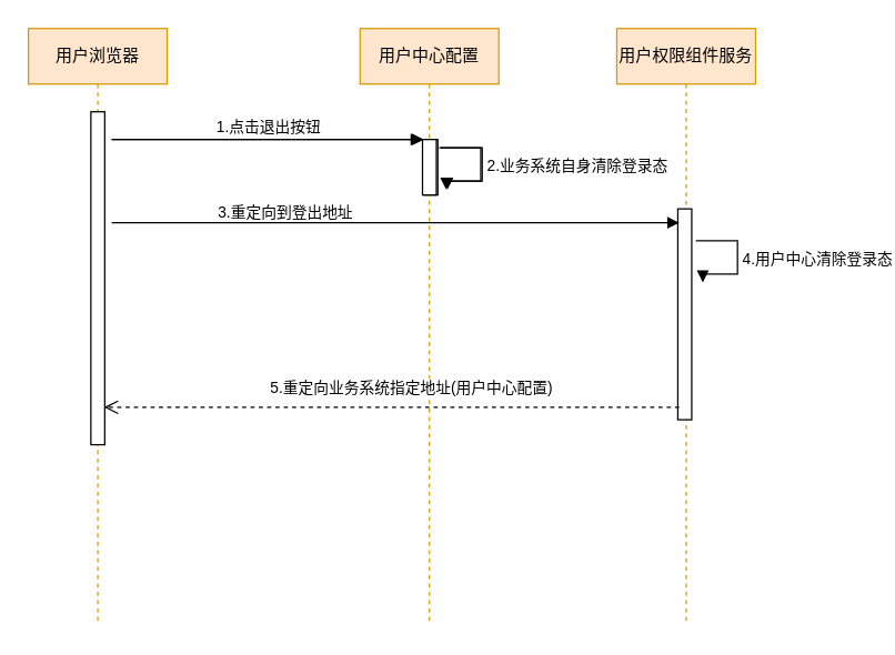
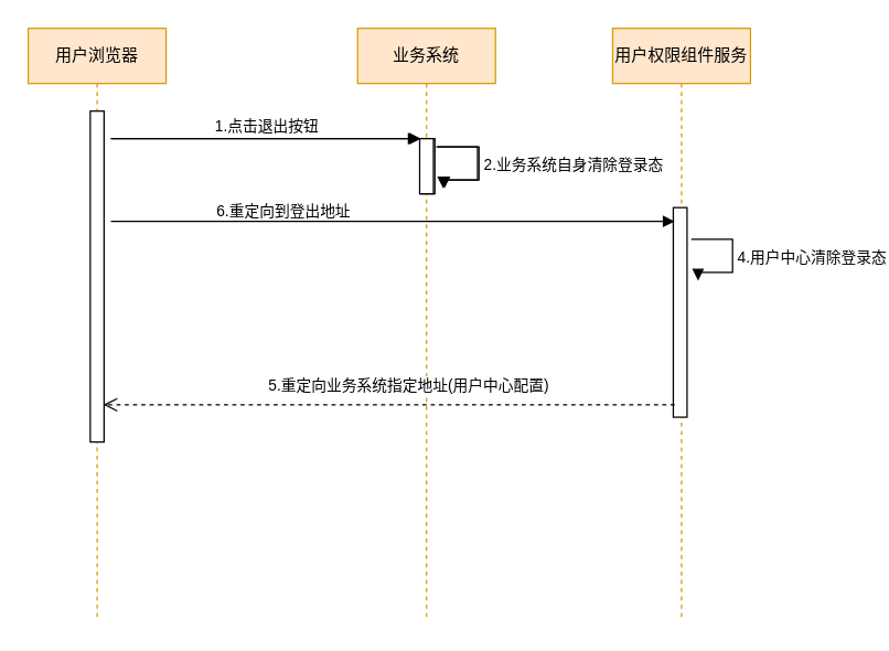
- <mxCell id="7" value="用户中心配置" style="shape=umlLifeline;perimeter=lifelinePerimeter;whiteSpace=wrap;html=1;container=0;dropTarget=0;collapsible=0;recursiveResize=0;outlineConnect=0;portConstraint=eastwest;newEdgeStyle={&quot;edgeStyle&quot;:&quot;elbowEdgeStyle&quot;,&quot;elbow&quot;:&quot;vertical&quot;,&quot;curved&quot;:0,&quot;rounded&quot;:0};fillColor=#ffe6cc;strokeColor=#d79b00;" vertex="1" parent="1"><mxGeometry x="259" y="20" width="100" height="430" as="geometry" /></mxCell>
+ <mxCell id="7" value="业务系统" style="shape=umlLifeline;perimeter=lifelinePerimeter;whiteSpace=wrap;html=1;container=0;dropTarget=0;collapsible=0;recursiveResize=0;outlineConnect=0;portConstraint=eastwest;newEdgeStyle={&quot;edgeStyle&quot;:&quot;elbowEdgeStyle&quot;,&quot;elbow&quot;:&quot;vertical&quot;,&quot;curved&quot;:0,&quot;rounded&quot;:0};fillColor=#ffe6cc;strokeColor=#d79b00;" vertex="1" parent="1"><mxGeometry x="259" y="20" width="100" height="430" as="geometry" /></mxCell>
- <mxCell id="5" value="&lt;div style=&quot;text-align: center;&quot;&gt;&lt;span style=&quot;font-size: 11px; white-space: nowrap; background-color: rgb(255, 255, 255);&quot;&gt;3.重定向到登出地址&lt;/span&gt;&lt;/div&gt;" style="text;whiteSpace=wrap;html=1;" vertex="1" parent="1"><mxGeometry x="155" y="139" width="120" height="21" as="geometry" /></mxCell>
+ <mxCell id="5" value="&lt;div style=&quot;text-align: center;&quot;&gt;&lt;span style=&quot;font-size: 11px; white-space: nowrap; background-color: rgb(255, 255, 255);&quot;&gt;6.重定向到登出地址&lt;/span&gt;&lt;/div&gt;" style="text;whiteSpace=wrap;html=1;" vertex="1" parent="1"><mxGeometry x="155" y="139" width="120" height="21" as="geometry" /></mxCell>
